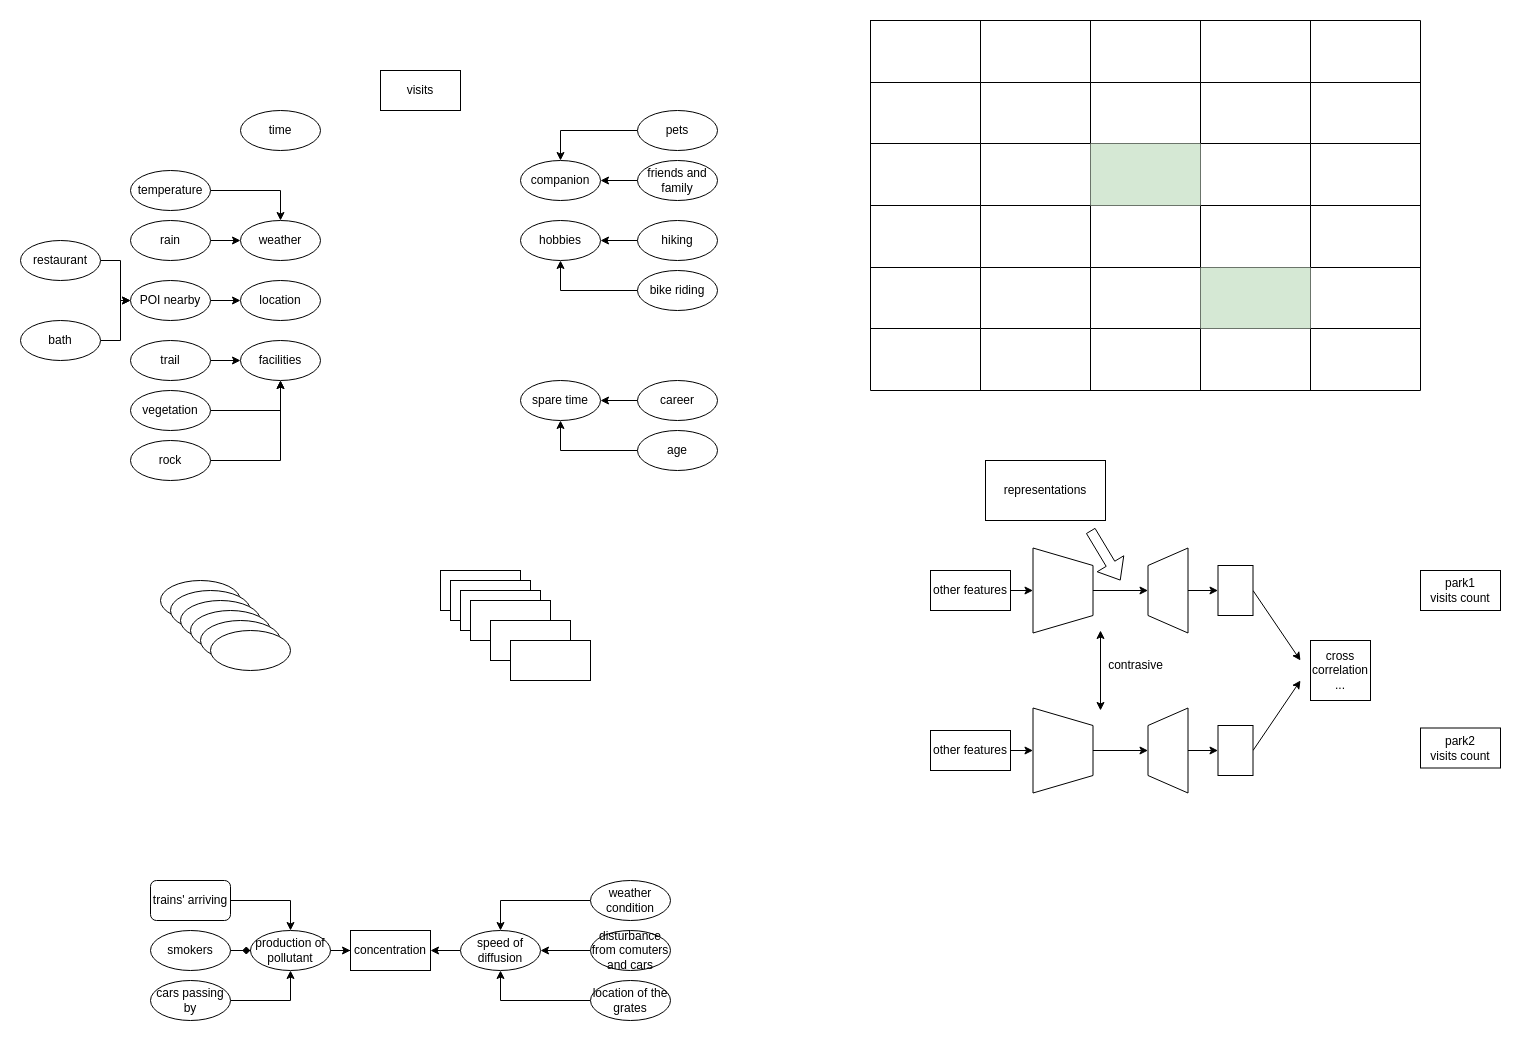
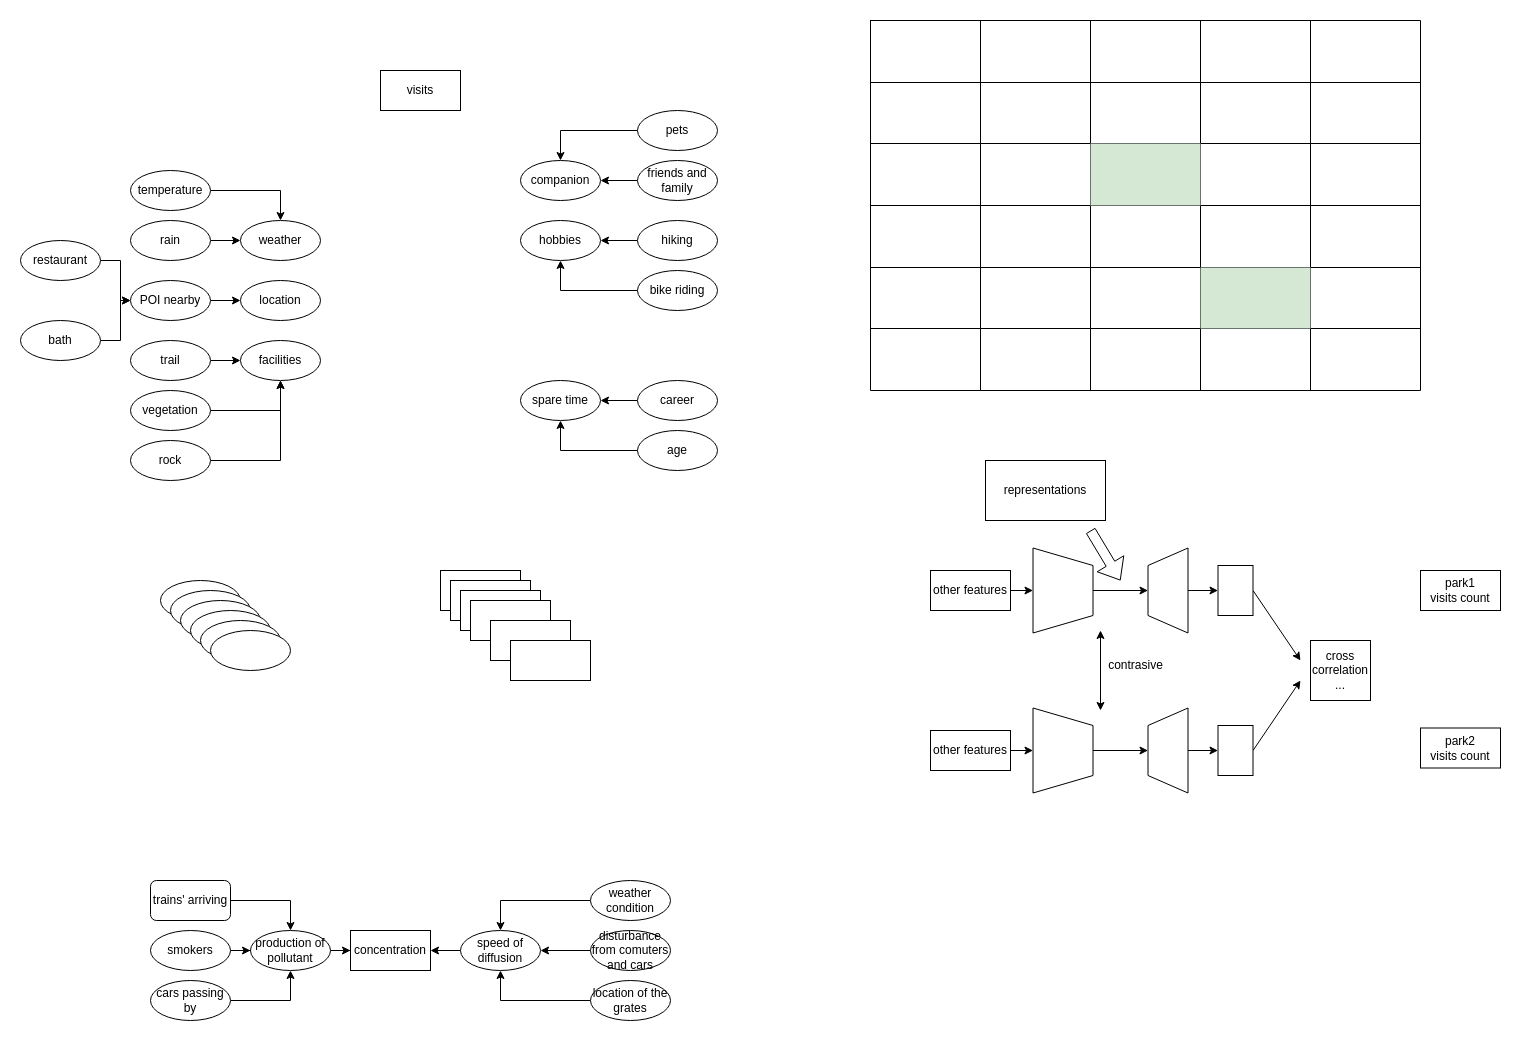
- <mxCell id="43" value="time" style="ellipse;whiteSpace=wrap;html=1;" parent="1" vertex="1"><mxGeometry x="240" y="110" width="80" height="40" as="geometry" /></mxCell>
- <mxCell id="123" value="" style="edgeStyle=orthogonalEdgeStyle;rounded=0;orthogonalLoop=1;jettySize=auto;html=1;endArrow=diamond;" edge="1" parent="1" source="124" target="113"><mxGeometry relative="1" as="geometry" /></mxCell>
+ <mxCell id="123" value="" style="edgeStyle=orthogonalEdgeStyle;rounded=0;orthogonalLoop=1;jettySize=auto;html=1;" edge="1" parent="1" source="124" target="113"><mxGeometry relative="1" as="geometry" /></mxCell>
